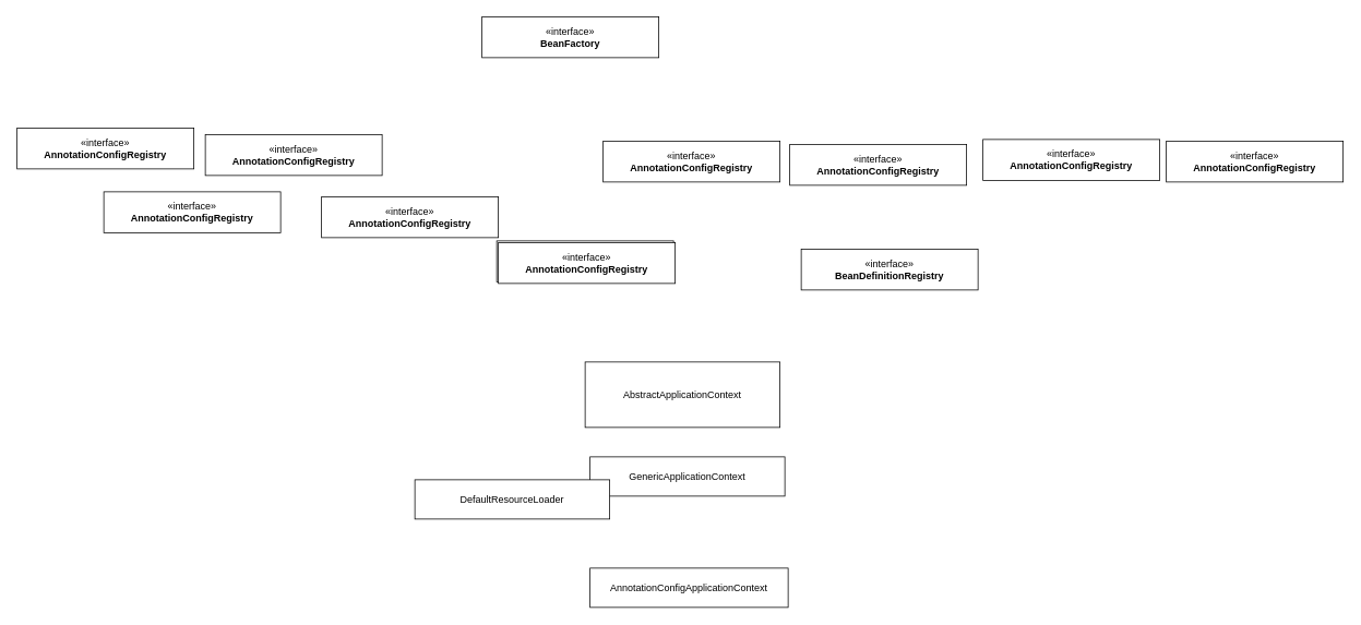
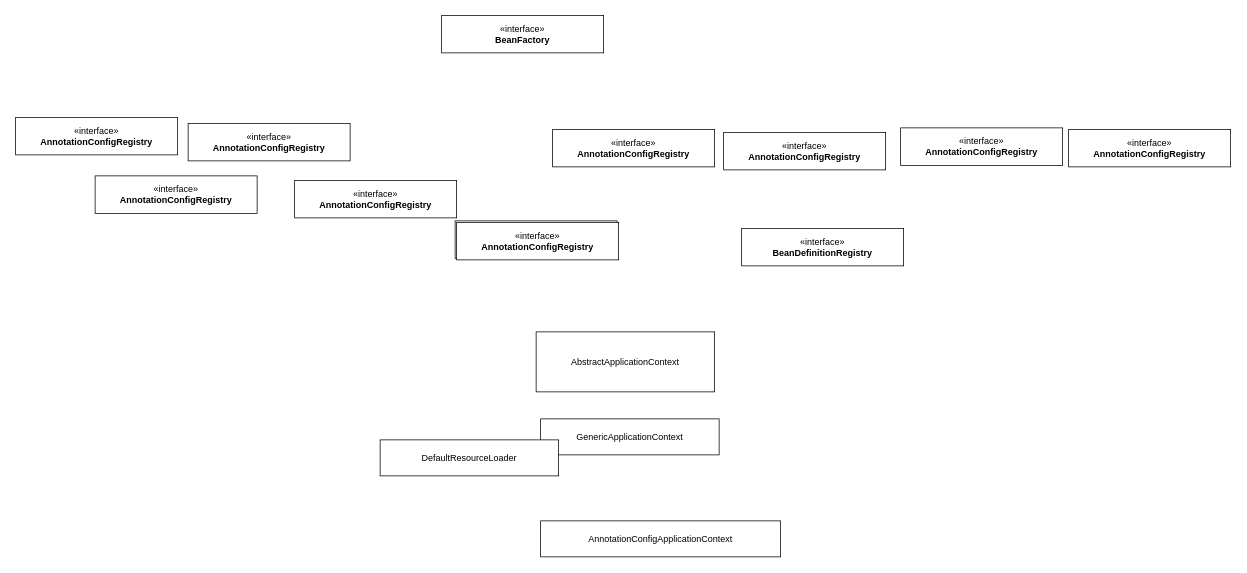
- <mxCell id="6" value="«interface»&lt;br&gt;&lt;b&gt;BeanDefinitionRegistry&lt;/b&gt;" style="html=1;whiteSpace=wrap;" vertex="1" parent="1"><mxGeometry x="978" y="304" width="216" height="50" as="geometry" /></mxCell>
+ <mxCell id="6" value="«interface»&lt;br&gt;&lt;b&gt;BeanDefinitionRegistry&lt;/b&gt;" style="html=1;whiteSpace=wrap;" vertex="1" parent="1"><mxGeometry x="988" y="304" width="216" height="50" as="geometry" /></mxCell>
- <mxCell id="3" value="AnnotationConfigApplicationContext" style="html=1;whiteSpace=wrap;" vertex="1" parent="1"><mxGeometry x="720" y="694" width="242" height="48" as="geometry" /></mxCell>
+ <mxCell id="3" value="AnnotationConfigApplicationContext" style="html=1;whiteSpace=wrap;" vertex="1" parent="1"><mxGeometry x="720" y="694" width="320" height="48" as="geometry" /></mxCell>
